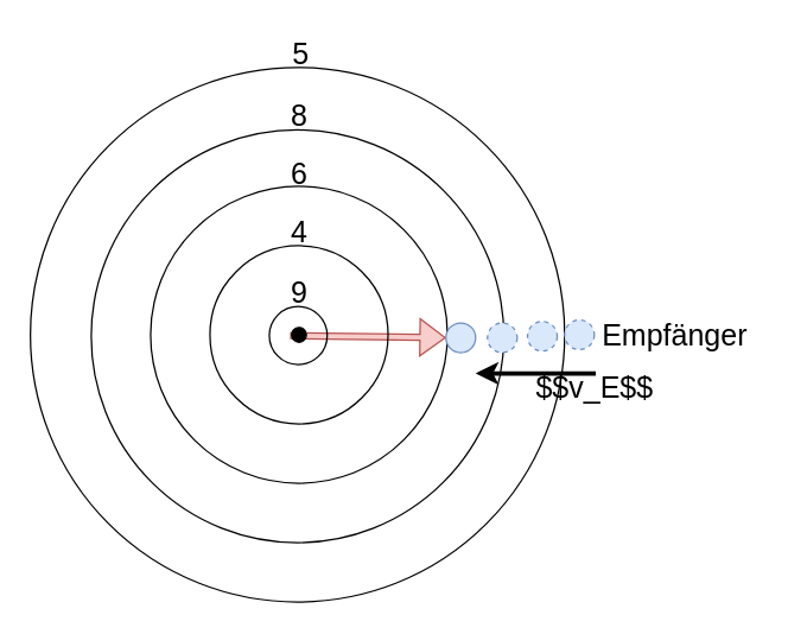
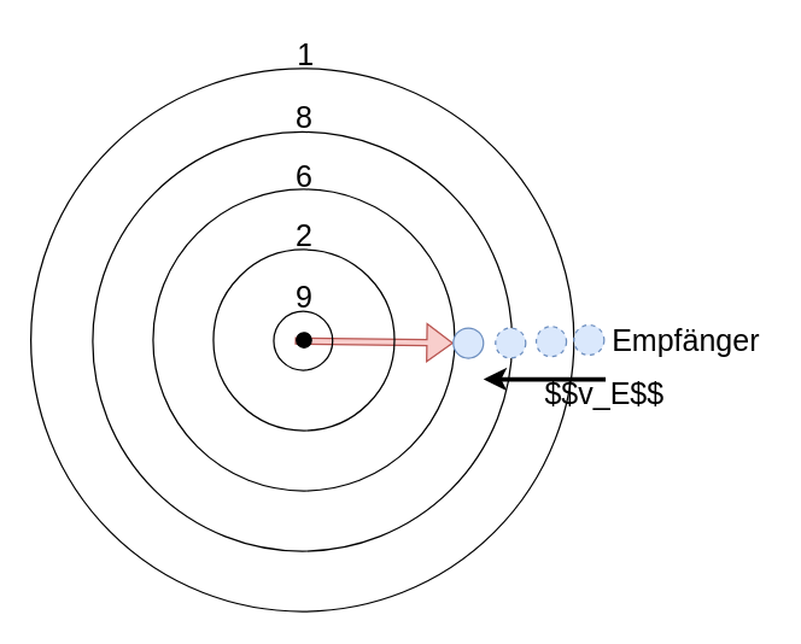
- <mxCell id="13" value="5" style="text;html=1;resizable=0;autosize=1;align=center;verticalAlign=middle;points=[];fillColor=none;strokeColor=none;rounded=0;fontSize=20;" parent="1" vertex="1"><mxGeometry x="187" y="20" width="30" height="30" as="geometry" /></mxCell>
+ <mxCell id="13" value="1" style="text;html=1;resizable=0;autosize=1;align=center;verticalAlign=middle;points=[];fillColor=none;strokeColor=none;rounded=0;fontSize=20;" parent="1" vertex="1"><mxGeometry x="187" y="20" width="30" height="30" as="geometry" /></mxCell>
- <mxCell id="10" value="4" style="text;html=1;resizable=0;autosize=1;align=center;verticalAlign=middle;points=[];fillColor=none;strokeColor=none;rounded=0;fontSize=20;" parent="1" vertex="1"><mxGeometry x="186" y="140" width="30" height="30" as="geometry" /></mxCell>
+ <mxCell id="10" value="2" style="text;html=1;resizable=0;autosize=1;align=center;verticalAlign=middle;points=[];fillColor=none;strokeColor=none;rounded=0;fontSize=20;" parent="1" vertex="1"><mxGeometry x="186" y="140" width="30" height="30" as="geometry" /></mxCell>
